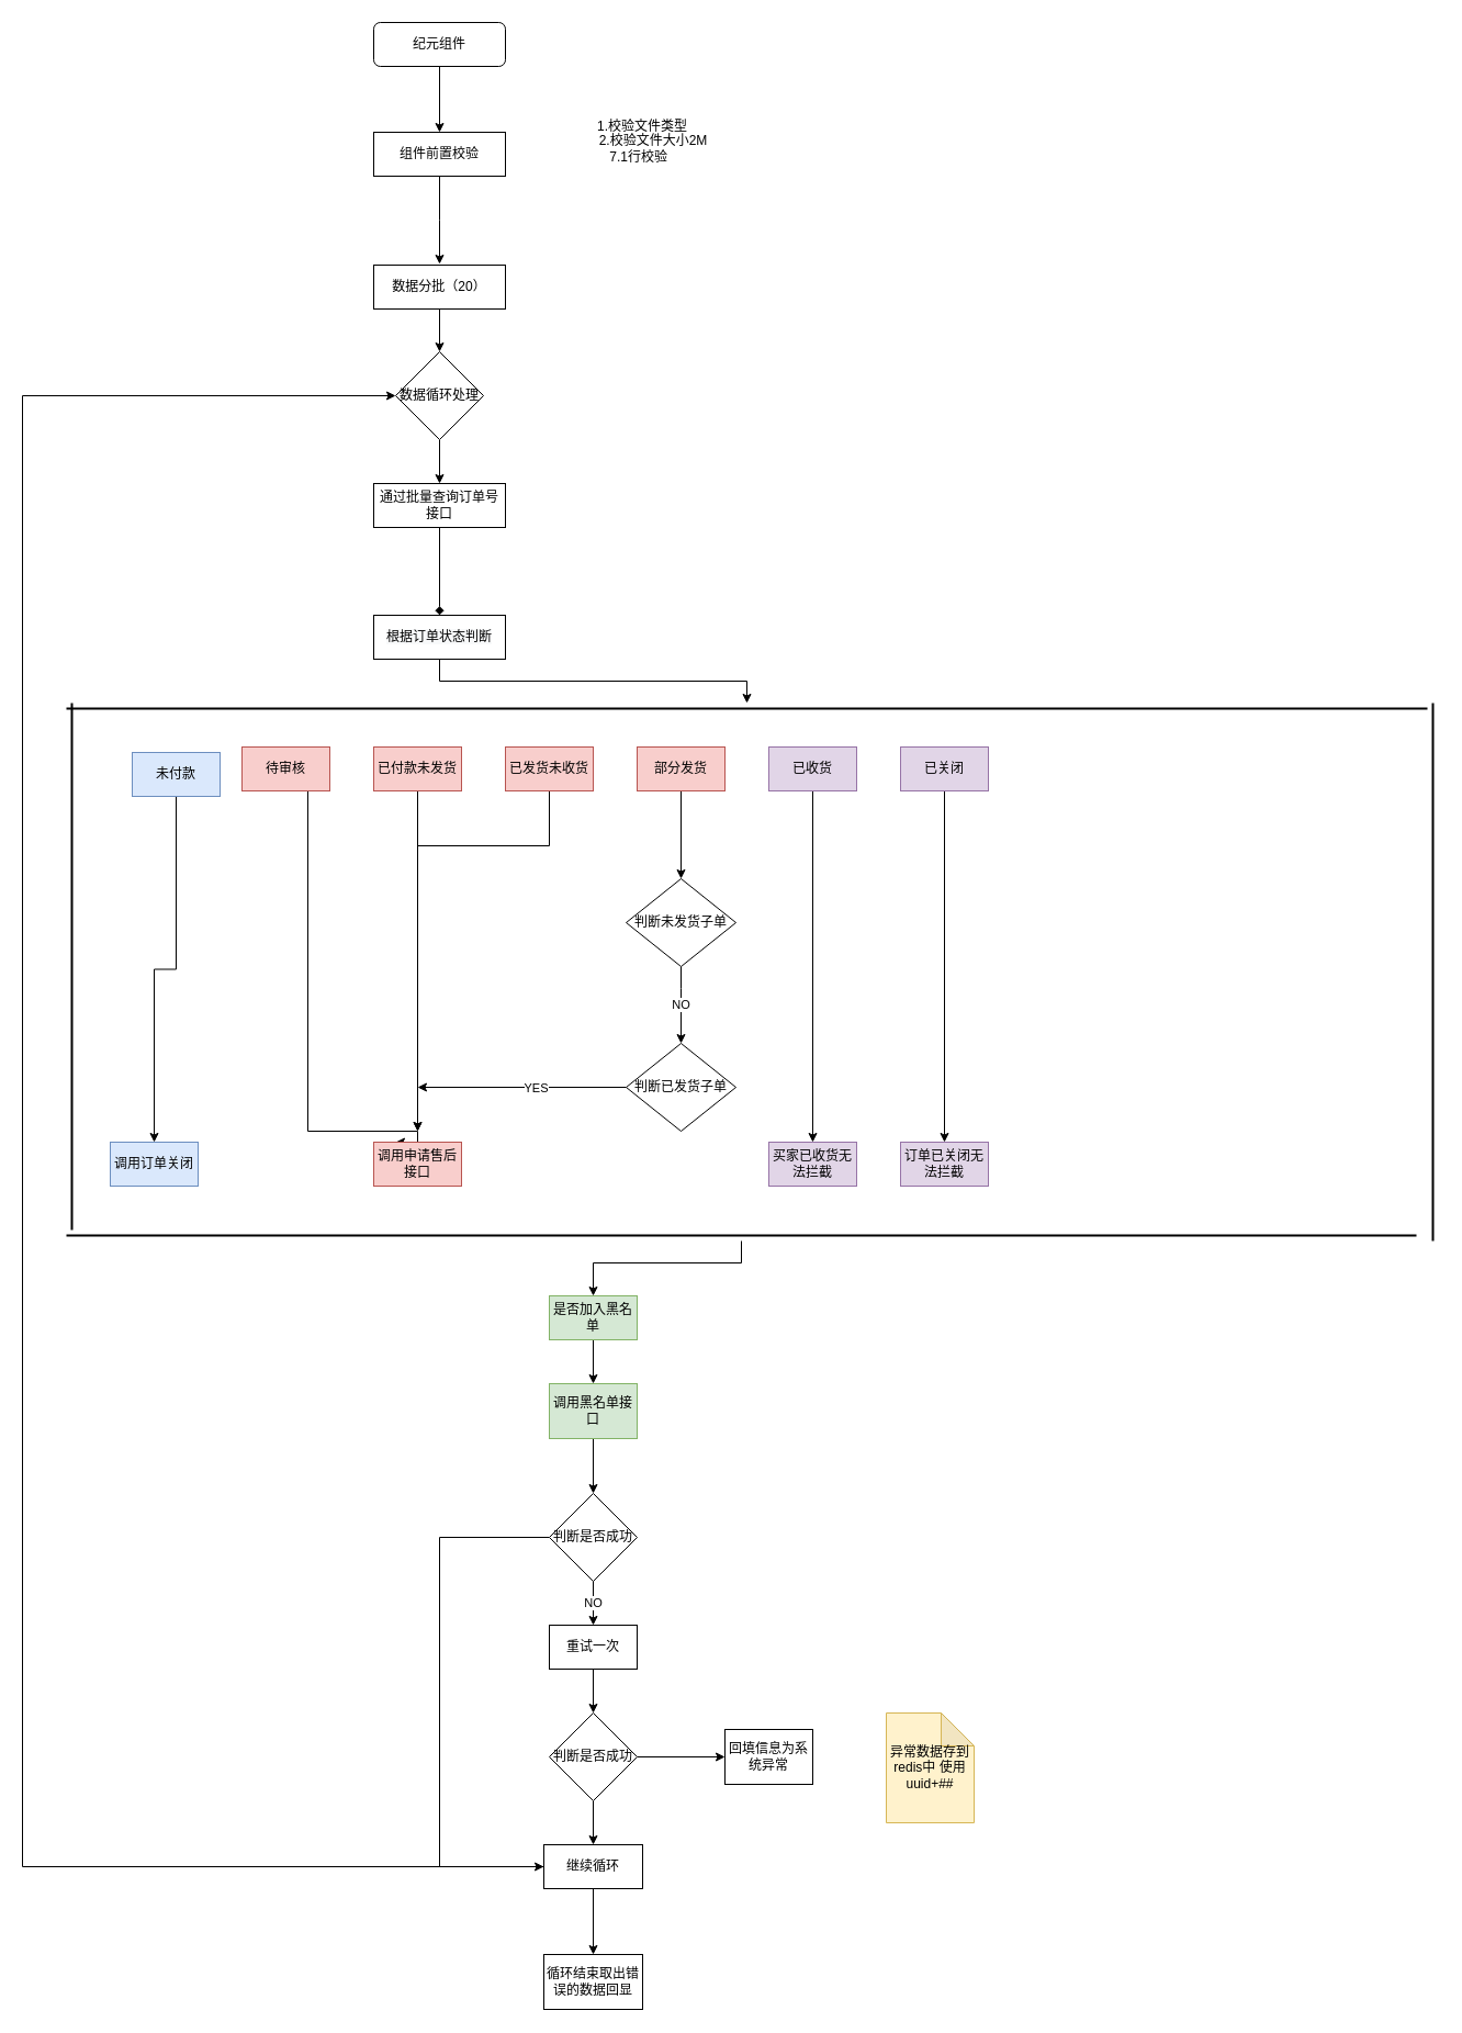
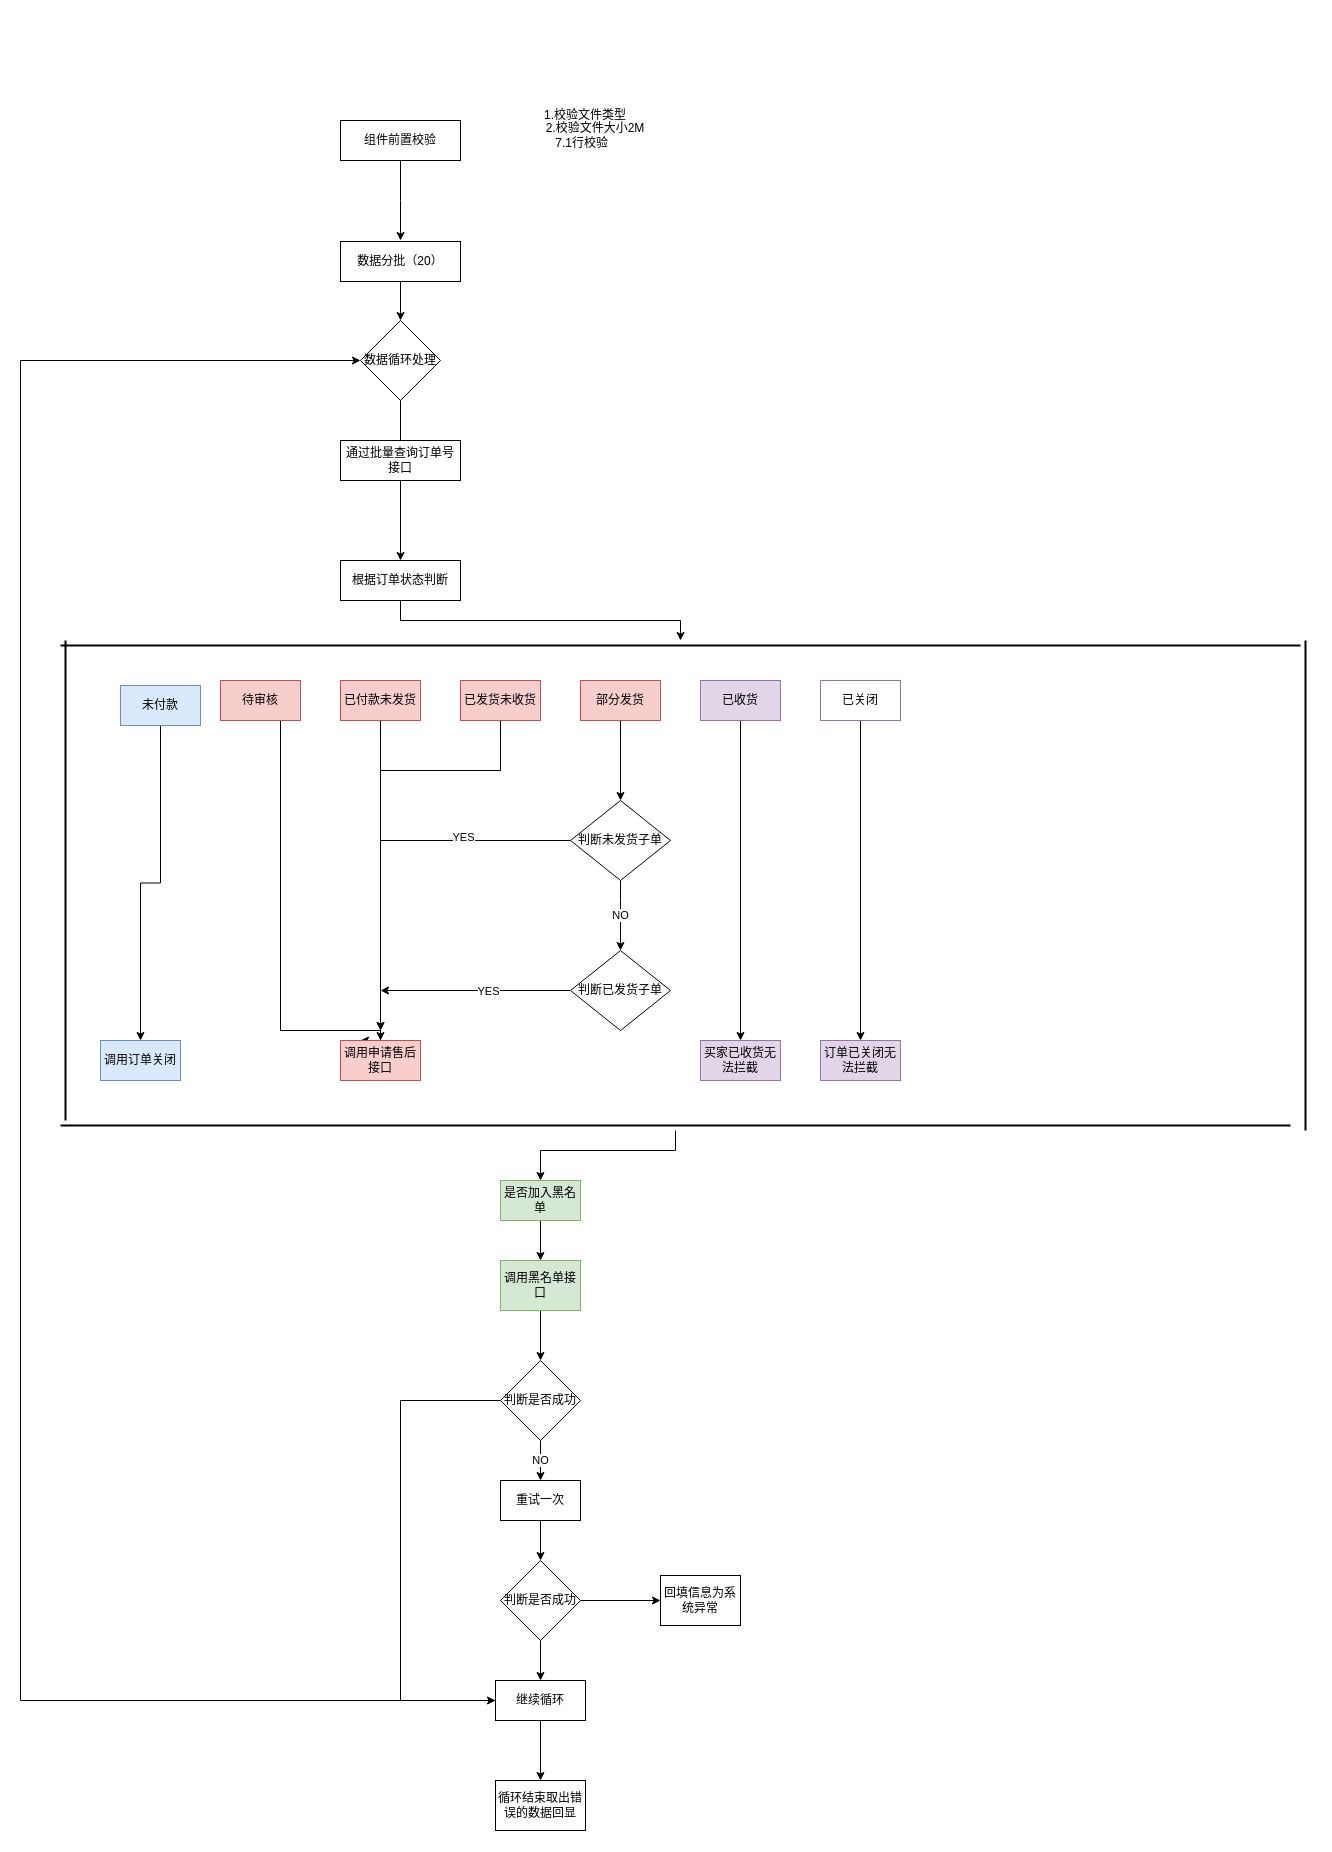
- <mxCell id="3" value="纪元组件" style="rounded=1;whiteSpace=wrap;html=1;" parent="1" vertex="1"><mxGeometry x="340" y="20" width="120" height="40" as="geometry" /></mxCell>
- <mxCell id="2" style="edgeStyle=orthogonalEdgeStyle;rounded=0;orthogonalLoop=1;jettySize=auto;html=1;entryX=0.5;entryY=0;entryDx=0;entryDy=0;" edge="1" parent="1" source="3" target="5"><mxGeometry relative="1" as="geometry" /></mxCell>
- <mxCell id="56" style="edgeStyle=orthogonalEdgeStyle;rounded=0;orthogonalLoop=1;jettySize=auto;html=1;entryX=0.5;entryY=0;entryDx=0;entryDy=0;" edge="1" parent="1" source="57" target="59"><mxGeometry relative="1" as="geometry" /></mxCell>
+ <mxCell id="56" style="edgeStyle=orthogonalEdgeStyle;rounded=0;orthogonalLoop=1;jettySize=auto;html=1;entryX=0.5;entryY=0;entryDx=0;entryDy=0;endArrow=none;" edge="1" parent="1" source="57" target="59"><mxGeometry relative="1" as="geometry" /></mxCell>
- <mxCell id="58" style="edgeStyle=orthogonalEdgeStyle;rounded=0;orthogonalLoop=1;jettySize=auto;html=1;endArrow=diamond;" edge="1" parent="1" source="59" target="13"><mxGeometry relative="1" as="geometry" /></mxCell>
+ <mxCell id="58" style="edgeStyle=orthogonalEdgeStyle;rounded=0;orthogonalLoop=1;jettySize=auto;html=1;" edge="1" parent="1" source="59" target="13"><mxGeometry relative="1" as="geometry" /></mxCell>
- <mxCell id="32" value="已关闭" style="rounded=0;whiteSpace=wrap;html=1;fillColor=#e1d5e7;strokeColor=#9673a6;" parent="1" vertex="1"><mxGeometry x="820" y="680" width="80" height="40" as="geometry" /></mxCell>
+ <mxCell id="32" value="已关闭" style="rounded=0;whiteSpace=wrap;html=1;fillColor=#ffffff;strokeColor=#9673a6;" parent="1" vertex="1"><mxGeometry x="820" y="680" width="80" height="40" as="geometry" /></mxCell>
+ <mxCell id="24" style="edgeStyle=orthogonalEdgeStyle;rounded=0;orthogonalLoop=1;jettySize=auto;html=1;entryX=0.5;entryY=0;entryDx=0;entryDy=0;" parent="1" source="27" target="34" edge="1"><mxGeometry relative="1" as="geometry" /></mxCell>
+ <mxCell id="25" value="YES" style="edgeLabel;html=1;align=center;verticalAlign=middle;resizable=0;points=[];" parent="24" vertex="1" connectable="0"><mxGeometry x="-0.446" y="-4" relative="1" as="geometry"><mxPoint as="offset" /></mxGeometry></mxCell>
- <mxCell id="60" value="异常数据存到redis中 使用uuid+##" style="shape=note;whiteSpace=wrap;html=1;backgroundOutline=1;darkOpacity=0.05;fillColor=#fff2cc;strokeColor=#d6b656;" vertex="1" parent="1"><mxGeometry x="807" y="1560" width="80" height="100" as="geometry" /></mxCell>
